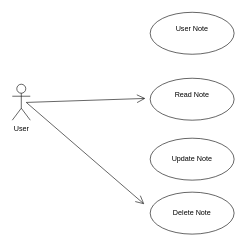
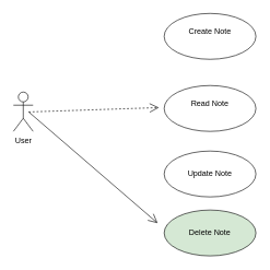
- <mxCell id="5" value="User Note&lt;div&gt;&lt;br&gt;&lt;/div&gt;" style="ellipse;whiteSpace=wrap;html=1;" parent="1" vertex="1"><mxGeometry x="250" y="20" width="140" height="70" as="geometry" /></mxCell>
+ <mxCell id="5" value="Create Note&lt;div&gt;&lt;br&gt;&lt;/div&gt;" style="ellipse;whiteSpace=wrap;html=1;" parent="1" vertex="1"><mxGeometry x="250" y="20" width="140" height="70" as="geometry" /></mxCell>
- <mxCell id="7" value="" style="endArrow=open;endFill=1;endSize=12;html=1;rounded=0;entryX=-0.057;entryY=0.481;entryDx=0;entryDy=0;entryPerimeter=0;exitX=0.778;exitY=0.506;exitDx=0;exitDy=0;exitPerimeter=0;" parent="1" source="6" target="2" edge="1"><mxGeometry width="160" relative="1" as="geometry"><mxPoint x="70" y="170" as="sourcePoint" /><mxPoint x="262" y="80" as="targetPoint" /></mxGeometry></mxCell>
+ <mxCell id="7" value="" style="endArrow=open;endFill=1;endSize=12;html=1;rounded=0;entryX=-0.057;entryY=0.481;entryDx=0;entryDy=0;entryPerimeter=0;exitX=0.778;exitY=0.506;exitDx=0;exitDy=0;exitPerimeter=0;dashed=1;" parent="1" source="6" target="2" edge="1"><mxGeometry width="160" relative="1" as="geometry"><mxPoint x="70" y="170" as="sourcePoint" /><mxPoint x="262" y="80" as="targetPoint" /></mxGeometry></mxCell>
- <mxCell id="4" value="Delete Note" style="ellipse;whiteSpace=wrap;html=1;" parent="1" vertex="1"><mxGeometry x="250" y="320" width="140" height="70" as="geometry" /></mxCell>
+ <mxCell id="4" value="Delete Note" style="ellipse;whiteSpace=wrap;html=1;fillColor=#d5e8d4;" parent="1" vertex="1"><mxGeometry x="250" y="320" width="140" height="70" as="geometry" /></mxCell>
